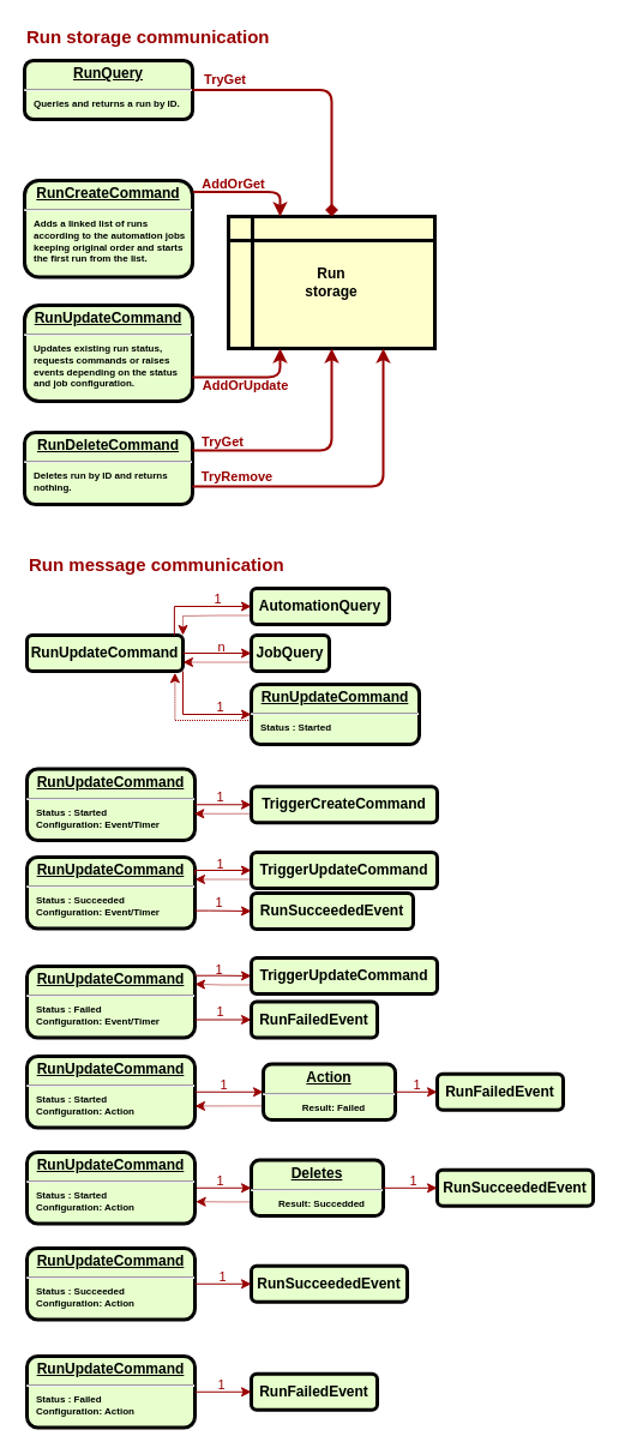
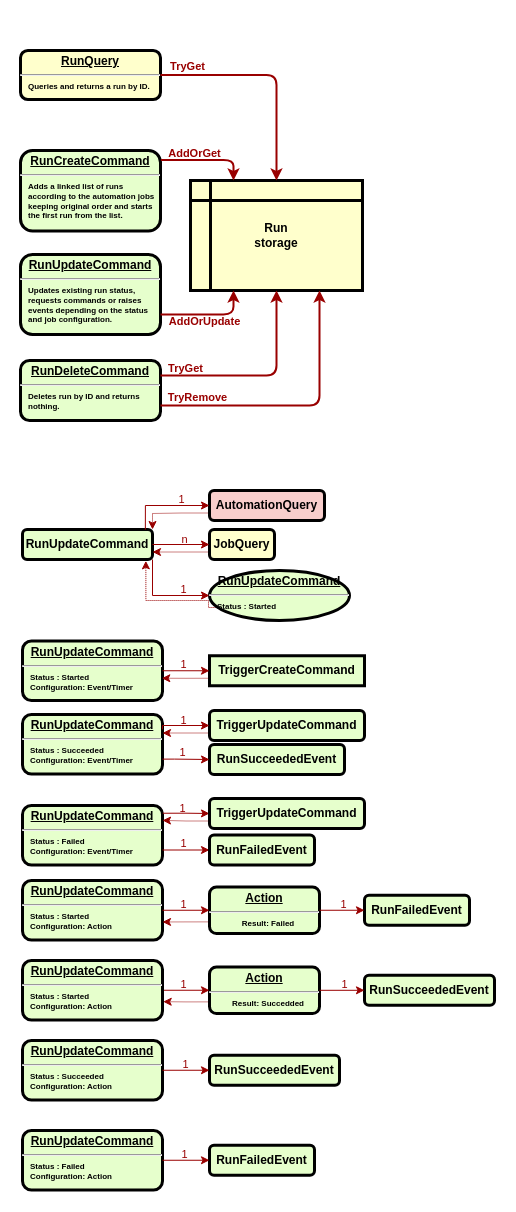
- <mxCell id="64" value="Run storage communication" style="text;html=1;align=left;verticalAlign=middle;resizable=0;points=[];autosize=1;strokeColor=none;fillColor=none;fontStyle=1;fontSize=15;fontColor=#990000;" vertex="1" parent="63"><mxGeometry width="220" height="20" as="geometry" /></mxCell>
- <mxCell id="68" value="&lt;p style=&quot;margin: 0px ; margin-top: 4px ; text-align: center ; text-decoration: underline&quot;&gt;&lt;strong&gt;RunQuery&lt;br&gt;&lt;/strong&gt;&lt;/p&gt;&lt;hr&gt;&lt;p style=&quot;text-align: justify ; margin: 0px 0px 0px 8px ; font-size: 8px&quot;&gt;&lt;span&gt;Queries and returns a run by ID.&lt;/span&gt;&lt;br&gt;&lt;/p&gt;" style="verticalAlign=middle;align=center;overflow=fill;fontSize=12;fontFamily=Helvetica;html=1;rounded=1;fontStyle=1;strokeWidth=3;fillColor=#E6FFCC" vertex="1" parent="63"><mxGeometry y="30" width="140" height="49" as="geometry" /></mxCell>
+ <mxCell id="68" value="&lt;p style=&quot;margin: 0px ; margin-top: 4px ; text-align: center ; text-decoration: underline&quot;&gt;&lt;strong&gt;RunQuery&lt;br&gt;&lt;/strong&gt;&lt;/p&gt;&lt;hr&gt;&lt;p style=&quot;text-align: justify ; margin: 0px 0px 0px 8px ; font-size: 8px&quot;&gt;&lt;span&gt;Queries and returns a run by ID.&lt;/span&gt;&lt;br&gt;&lt;/p&gt;" style="verticalAlign=middle;align=center;overflow=fill;fontSize=12;fontFamily=Helvetica;html=1;rounded=1;fontStyle=1;strokeWidth=3;fillColor=#ffffcc;" vertex="1" parent="63"><mxGeometry y="30" width="140" height="49" as="geometry" /></mxCell>
- <mxCell id="70" value="" style="edgeStyle=orthogonalEdgeStyle;strokeColor=#990000;strokeWidth=2;entryX=0.5;entryY=0;entryDx=0;entryDy=0;exitX=1;exitY=0.5;exitDx=0;exitDy=0;endArrow=diamond;" edge="1" parent="63" source="68" target="69"><mxGeometry width="100" height="100" relative="1" as="geometry"><mxPoint x="180" y="40" as="sourcePoint" /><mxPoint x="299" y="130" as="targetPoint" /></mxGeometry></mxCell>
+ <mxCell id="70" value="" style="edgeStyle=orthogonalEdgeStyle;strokeColor=#990000;strokeWidth=2;entryX=0.5;entryY=0;entryDx=0;entryDy=0;exitX=1;exitY=0.5;exitDx=0;exitDy=0;" edge="1" parent="63" source="68" target="69"><mxGeometry width="100" height="100" relative="1" as="geometry"><mxPoint x="180" y="40" as="sourcePoint" /><mxPoint x="299" y="130" as="targetPoint" /></mxGeometry></mxCell>
- <mxCell id="62" value="Run message communication" style="text;html=1;align=left;verticalAlign=middle;resizable=0;points=[];autosize=1;strokeColor=none;fillColor=none;fontStyle=1;fontSize=15;fontColor=#990000;" vertex="1" parent="2"><mxGeometry width="230" height="20" as="geometry" /></mxCell>
- <mxCell id="6" value="&lt;strong style=&quot;&quot;&gt;AutomationQuery&lt;/strong&gt;" style="rounded=1;whiteSpace=wrap;html=1;fontColor=#000000;strokeColor=default;strokeWidth=3;fillColor=#E6FFCC;" vertex="1" parent="3"><mxGeometry x="187" width="115" height="30" as="geometry" /></mxCell>
+ <mxCell id="6" value="&lt;strong style=&quot;&quot;&gt;AutomationQuery&lt;/strong&gt;" style="rounded=1;whiteSpace=wrap;html=1;fontColor=#000000;strokeColor=default;strokeWidth=3;fillColor=#f8cecc;" vertex="1" parent="3"><mxGeometry x="187" width="115" height="30" as="geometry" /></mxCell>
- <mxCell id="10" value="&lt;strong style=&quot;&quot;&gt;JobQuery&lt;/strong&gt;" style="rounded=1;whiteSpace=wrap;html=1;fontColor=#000000;strokeColor=default;strokeWidth=3;fillColor=#E6FFCC;" vertex="1" parent="3"><mxGeometry x="187" y="39" width="65" height="30" as="geometry" /></mxCell>
+ <mxCell id="10" value="&lt;strong style=&quot;&quot;&gt;JobQuery&lt;/strong&gt;" style="rounded=1;whiteSpace=wrap;html=1;fontColor=#000000;strokeColor=default;strokeWidth=3;fillColor=#ffffcc;" vertex="1" parent="3"><mxGeometry x="187" y="39" width="65" height="30" as="geometry" /></mxCell>
- <mxCell id="14" value="&lt;p style=&quot;margin: 0px ; margin-top: 4px ; text-align: center ; text-decoration: underline&quot;&gt;&lt;strong style=&quot;&quot;&gt;RunUpdateCommand&lt;/strong&gt;&lt;strong&gt;&lt;br&gt;&lt;/strong&gt;&lt;/p&gt;&lt;hr&gt;&lt;p style=&quot;text-align: justify ; margin: 0px 0px 0px 8px ; font-size: 8px&quot;&gt;Status : Started&lt;/p&gt;" style="verticalAlign=middle;align=center;overflow=fill;fontSize=12;fontFamily=Helvetica;html=1;rounded=1;fontStyle=1;strokeWidth=3;fillColor=#E6FFCC;strokeColor=default;" vertex="1" parent="3"><mxGeometry x="187" y="80" width="140" height="50" as="geometry" /></mxCell>
+ <mxCell id="14" value="&lt;p style=&quot;margin: 0px ; margin-top: 4px ; text-align: center ; text-decoration: underline&quot;&gt;&lt;strong style=&quot;&quot;&gt;RunUpdateCommand&lt;/strong&gt;&lt;strong&gt;&lt;br&gt;&lt;/strong&gt;&lt;/p&gt;&lt;hr&gt;&lt;p style=&quot;text-align: justify ; margin: 0px 0px 0px 8px ; font-size: 8px&quot;&gt;Status : Started&lt;/p&gt;" style="ellipse;verticalAlign=middle;align=center;overflow=fill;fontSize=12;fontFamily=Helvetica;html=1;fontStyle=1;strokeWidth=3;fillColor=#E6FFCC;strokeColor=default;" vertex="1" parent="3"><mxGeometry x="187" y="80" width="140" height="50" as="geometry" /></mxCell>
- <mxCell id="24" value="&lt;span style=&quot;font-weight: 700;&quot;&gt;TriggerCreateCommand&lt;/span&gt;" style="rounded=1;whiteSpace=wrap;html=1;fontColor=#000000;strokeColor=default;strokeWidth=3;fillColor=#E6FFCC;" vertex="1" parent="3"><mxGeometry x="187" y="165.25" width="155" height="30" as="geometry" /></mxCell>
+ <mxCell id="24" value="&lt;span style=&quot;font-weight: 700;&quot;&gt;TriggerCreateCommand&lt;/span&gt;" style="whiteSpace=wrap;html=1;fontColor=#000000;strokeColor=default;strokeWidth=3;fillColor=#E6FFCC;rounded=0;" vertex="1" parent="3"><mxGeometry x="187" y="165.25" width="155" height="30" as="geometry" /></mxCell>
- <mxCell id="42" value="&lt;p style=&quot;margin: 0px ; margin-top: 4px ; text-align: center ; text-decoration: underline&quot;&gt;&lt;strong style=&quot;&quot;&gt;Action&lt;/strong&gt;&lt;strong&gt;&lt;br&gt;&lt;/strong&gt;&lt;/p&gt;&lt;hr&gt;&lt;p style=&quot;margin: 0px 0px 0px 8px; font-size: 8px;&quot;&gt;Result: Failed&lt;/p&gt;" style="verticalAlign=middle;align=center;overflow=fill;fontSize=12;fontFamily=Helvetica;html=1;rounded=1;fontStyle=1;strokeWidth=3;fillColor=#E6FFCC;strokeColor=default;" vertex="1" parent="3"><mxGeometry x="197" y="396.5" width="110" height="46.5" as="geometry" /></mxCell>
+ <mxCell id="42" value="&lt;p style=&quot;margin: 0px ; margin-top: 4px ; text-align: center ; text-decoration: underline&quot;&gt;&lt;strong style=&quot;&quot;&gt;Action&lt;/strong&gt;&lt;strong&gt;&lt;br&gt;&lt;/strong&gt;&lt;/p&gt;&lt;hr&gt;&lt;p style=&quot;margin: 0px 0px 0px 8px; font-size: 8px;&quot;&gt;Result: Failed&lt;/p&gt;" style="verticalAlign=middle;align=center;overflow=fill;fontSize=12;fontFamily=Helvetica;html=1;rounded=1;fontStyle=1;strokeWidth=3;fillColor=#E6FFCC;strokeColor=default;" vertex="1" parent="3"><mxGeometry x="187" y="396.5" width="110" height="46.5" as="geometry" /></mxCell>
- <mxCell id="46" value="&lt;p style=&quot;margin: 0px ; margin-top: 4px ; text-align: center ; text-decoration: underline&quot;&gt;&lt;strong style=&quot;&quot;&gt;Deletes&lt;/strong&gt;&lt;strong&gt;&lt;br&gt;&lt;/strong&gt;&lt;/p&gt;&lt;hr&gt;&lt;p style=&quot;margin: 0px 0px 0px 8px; font-size: 8px;&quot;&gt;Result: Succedded&lt;/p&gt;" style="verticalAlign=middle;align=center;overflow=fill;fontSize=12;fontFamily=Helvetica;html=1;rounded=1;fontStyle=1;strokeWidth=3;fillColor=#E6FFCC;strokeColor=default;" vertex="1" parent="3"><mxGeometry x="187" y="476.5" width="110" height="46.5" as="geometry" /></mxCell>
+ <mxCell id="46" value="&lt;p style=&quot;margin: 0px ; margin-top: 4px ; text-align: center ; text-decoration: underline&quot;&gt;&lt;strong style=&quot;&quot;&gt;Action&lt;/strong&gt;&lt;strong&gt;&lt;br&gt;&lt;/strong&gt;&lt;/p&gt;&lt;hr&gt;&lt;p style=&quot;margin: 0px 0px 0px 8px; font-size: 8px;&quot;&gt;Result: Succedded&lt;/p&gt;" style="verticalAlign=middle;align=center;overflow=fill;fontSize=12;fontFamily=Helvetica;html=1;rounded=1;fontStyle=1;strokeWidth=3;fillColor=#E6FFCC;strokeColor=default;" vertex="1" parent="3"><mxGeometry x="187" y="476.5" width="110" height="46.5" as="geometry" /></mxCell>
